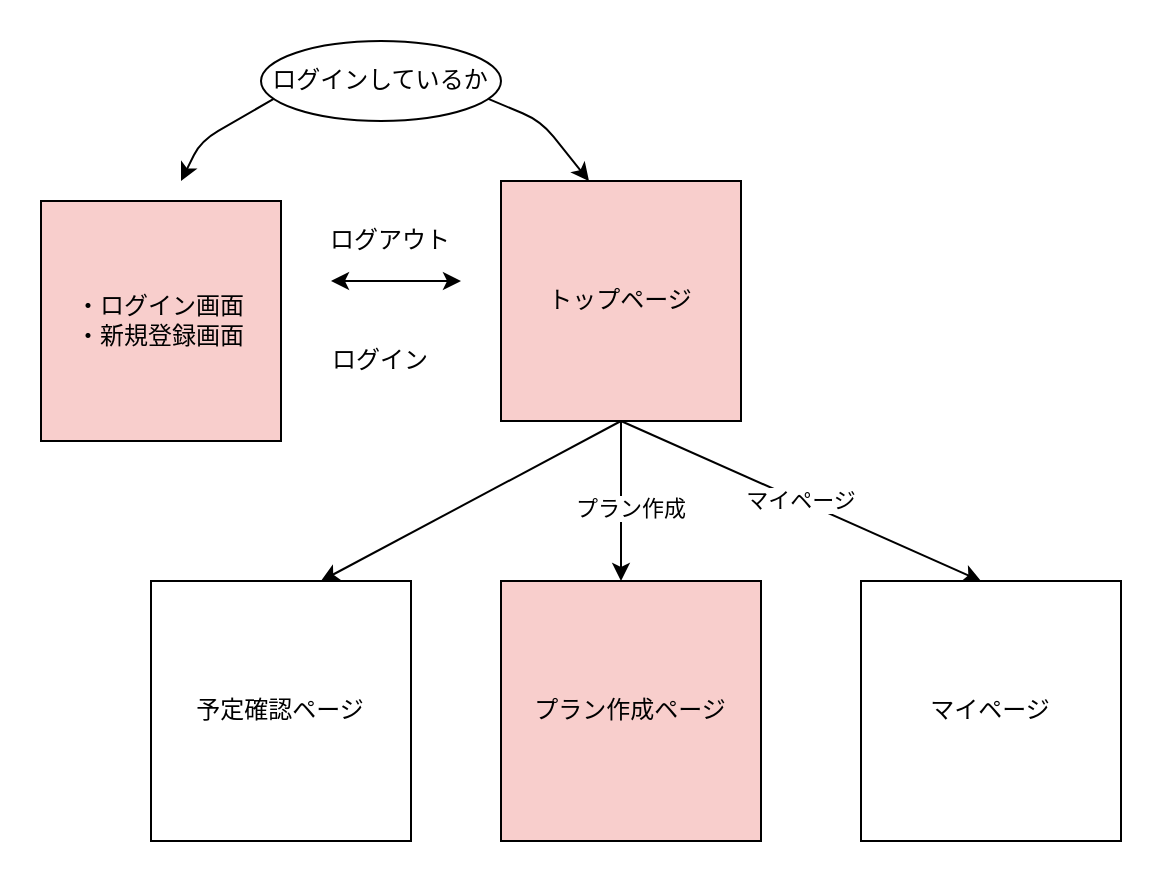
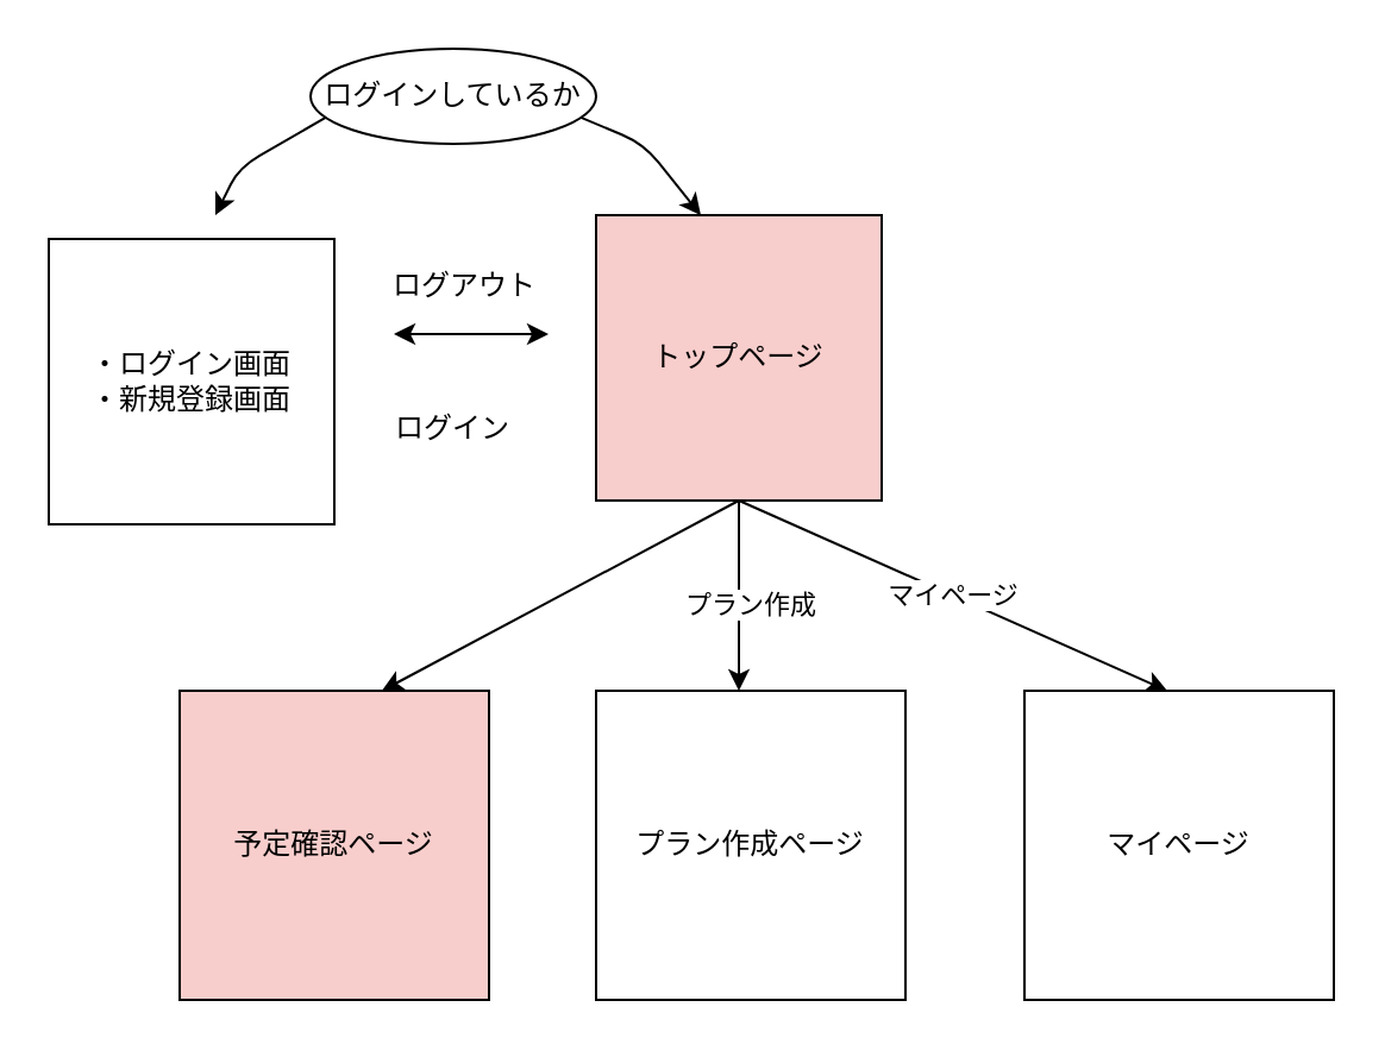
- <mxCell id="2" value="・ログイン画面&lt;br&gt;・新規登録画面" style="whiteSpace=wrap;html=1;aspect=fixed;fillColor=#f8cecc;" parent="1" vertex="1"><mxGeometry x="20" y="100" width="120" height="120" as="geometry" /></mxCell>
+ <mxCell id="2" value="・ログイン画面&lt;br&gt;・新規登録画面" style="whiteSpace=wrap;html=1;aspect=fixed;" parent="1" vertex="1"><mxGeometry x="20" y="100" width="120" height="120" as="geometry" /></mxCell>
- <mxCell id="14" value="予定確認ページ" style="whiteSpace=wrap;html=1;aspect=fixed;" vertex="1" parent="1"><mxGeometry x="75" y="290" width="130" height="130" as="geometry" /></mxCell>
+ <mxCell id="14" value="予定確認ページ" style="whiteSpace=wrap;html=1;aspect=fixed;fillColor=#f8cecc;" vertex="1" parent="1"><mxGeometry x="75" y="290" width="130" height="130" as="geometry" /></mxCell>
- <mxCell id="15" value="プラン作成ページ" style="whiteSpace=wrap;html=1;aspect=fixed;fillColor=#f8cecc;" vertex="1" parent="1"><mxGeometry x="250" y="290" width="130" height="130" as="geometry" /></mxCell>
+ <mxCell id="15" value="プラン作成ページ" style="whiteSpace=wrap;html=1;aspect=fixed;" vertex="1" parent="1"><mxGeometry x="250" y="290" width="130" height="130" as="geometry" /></mxCell>
